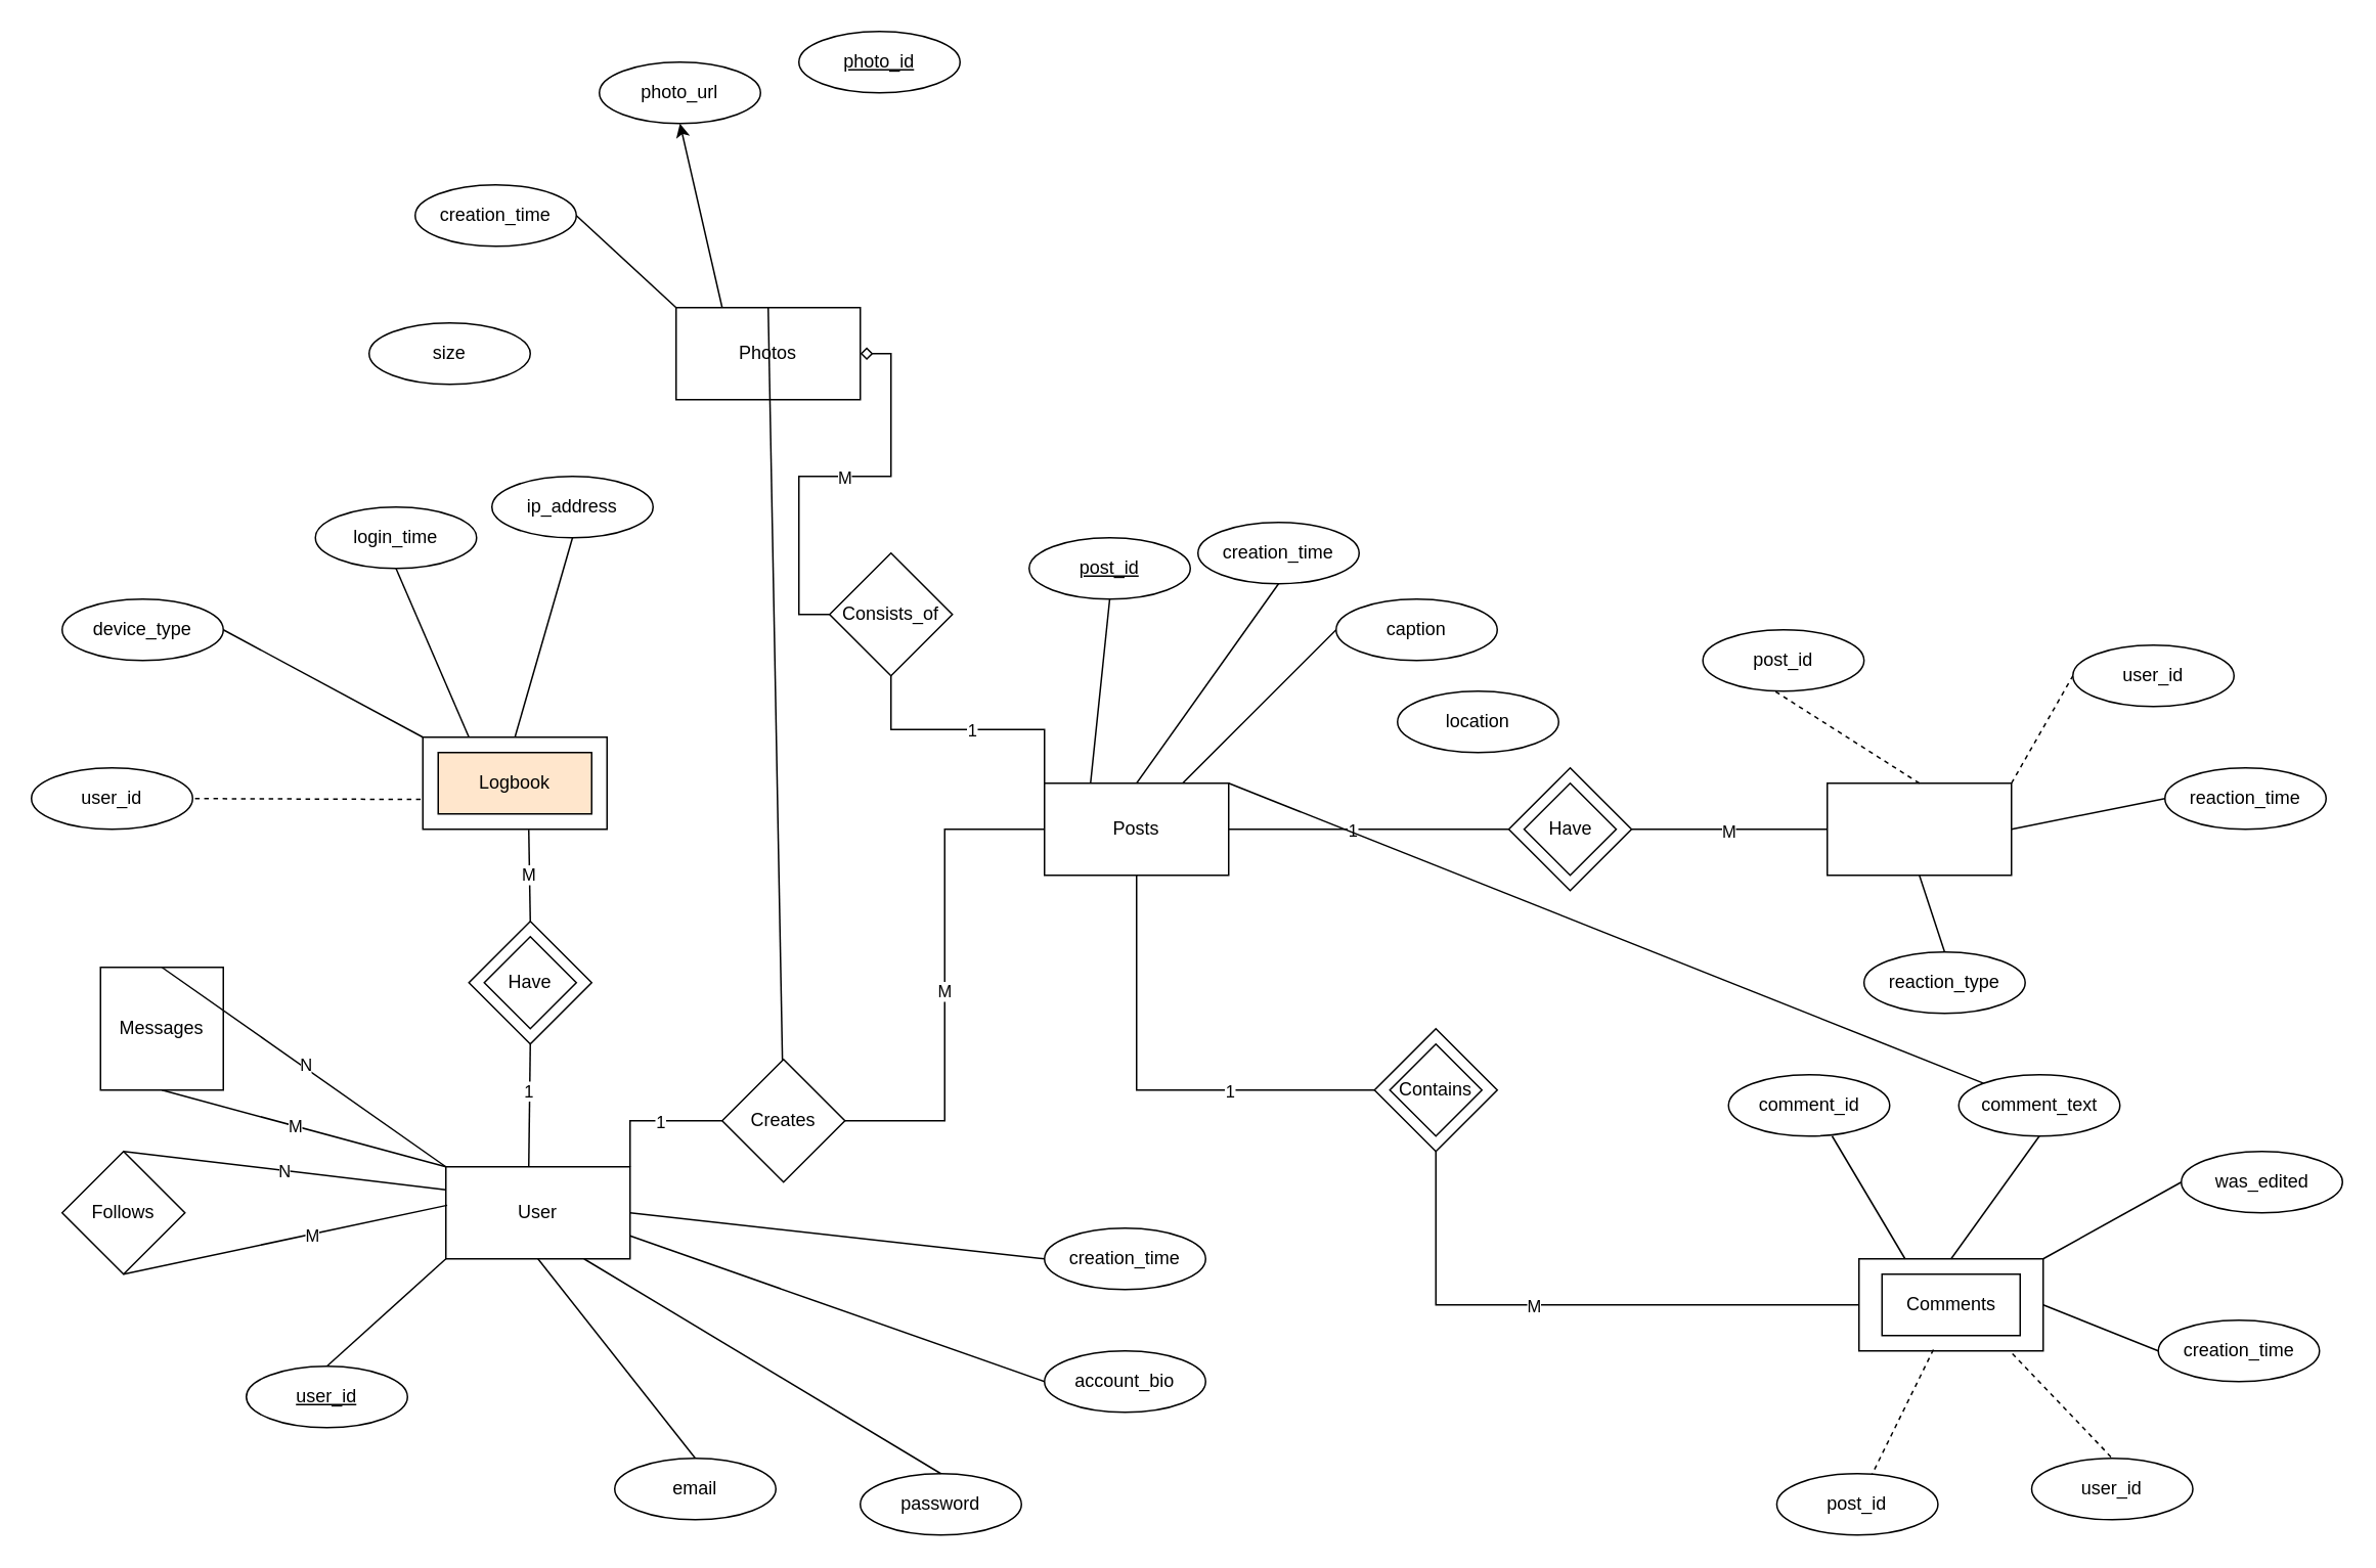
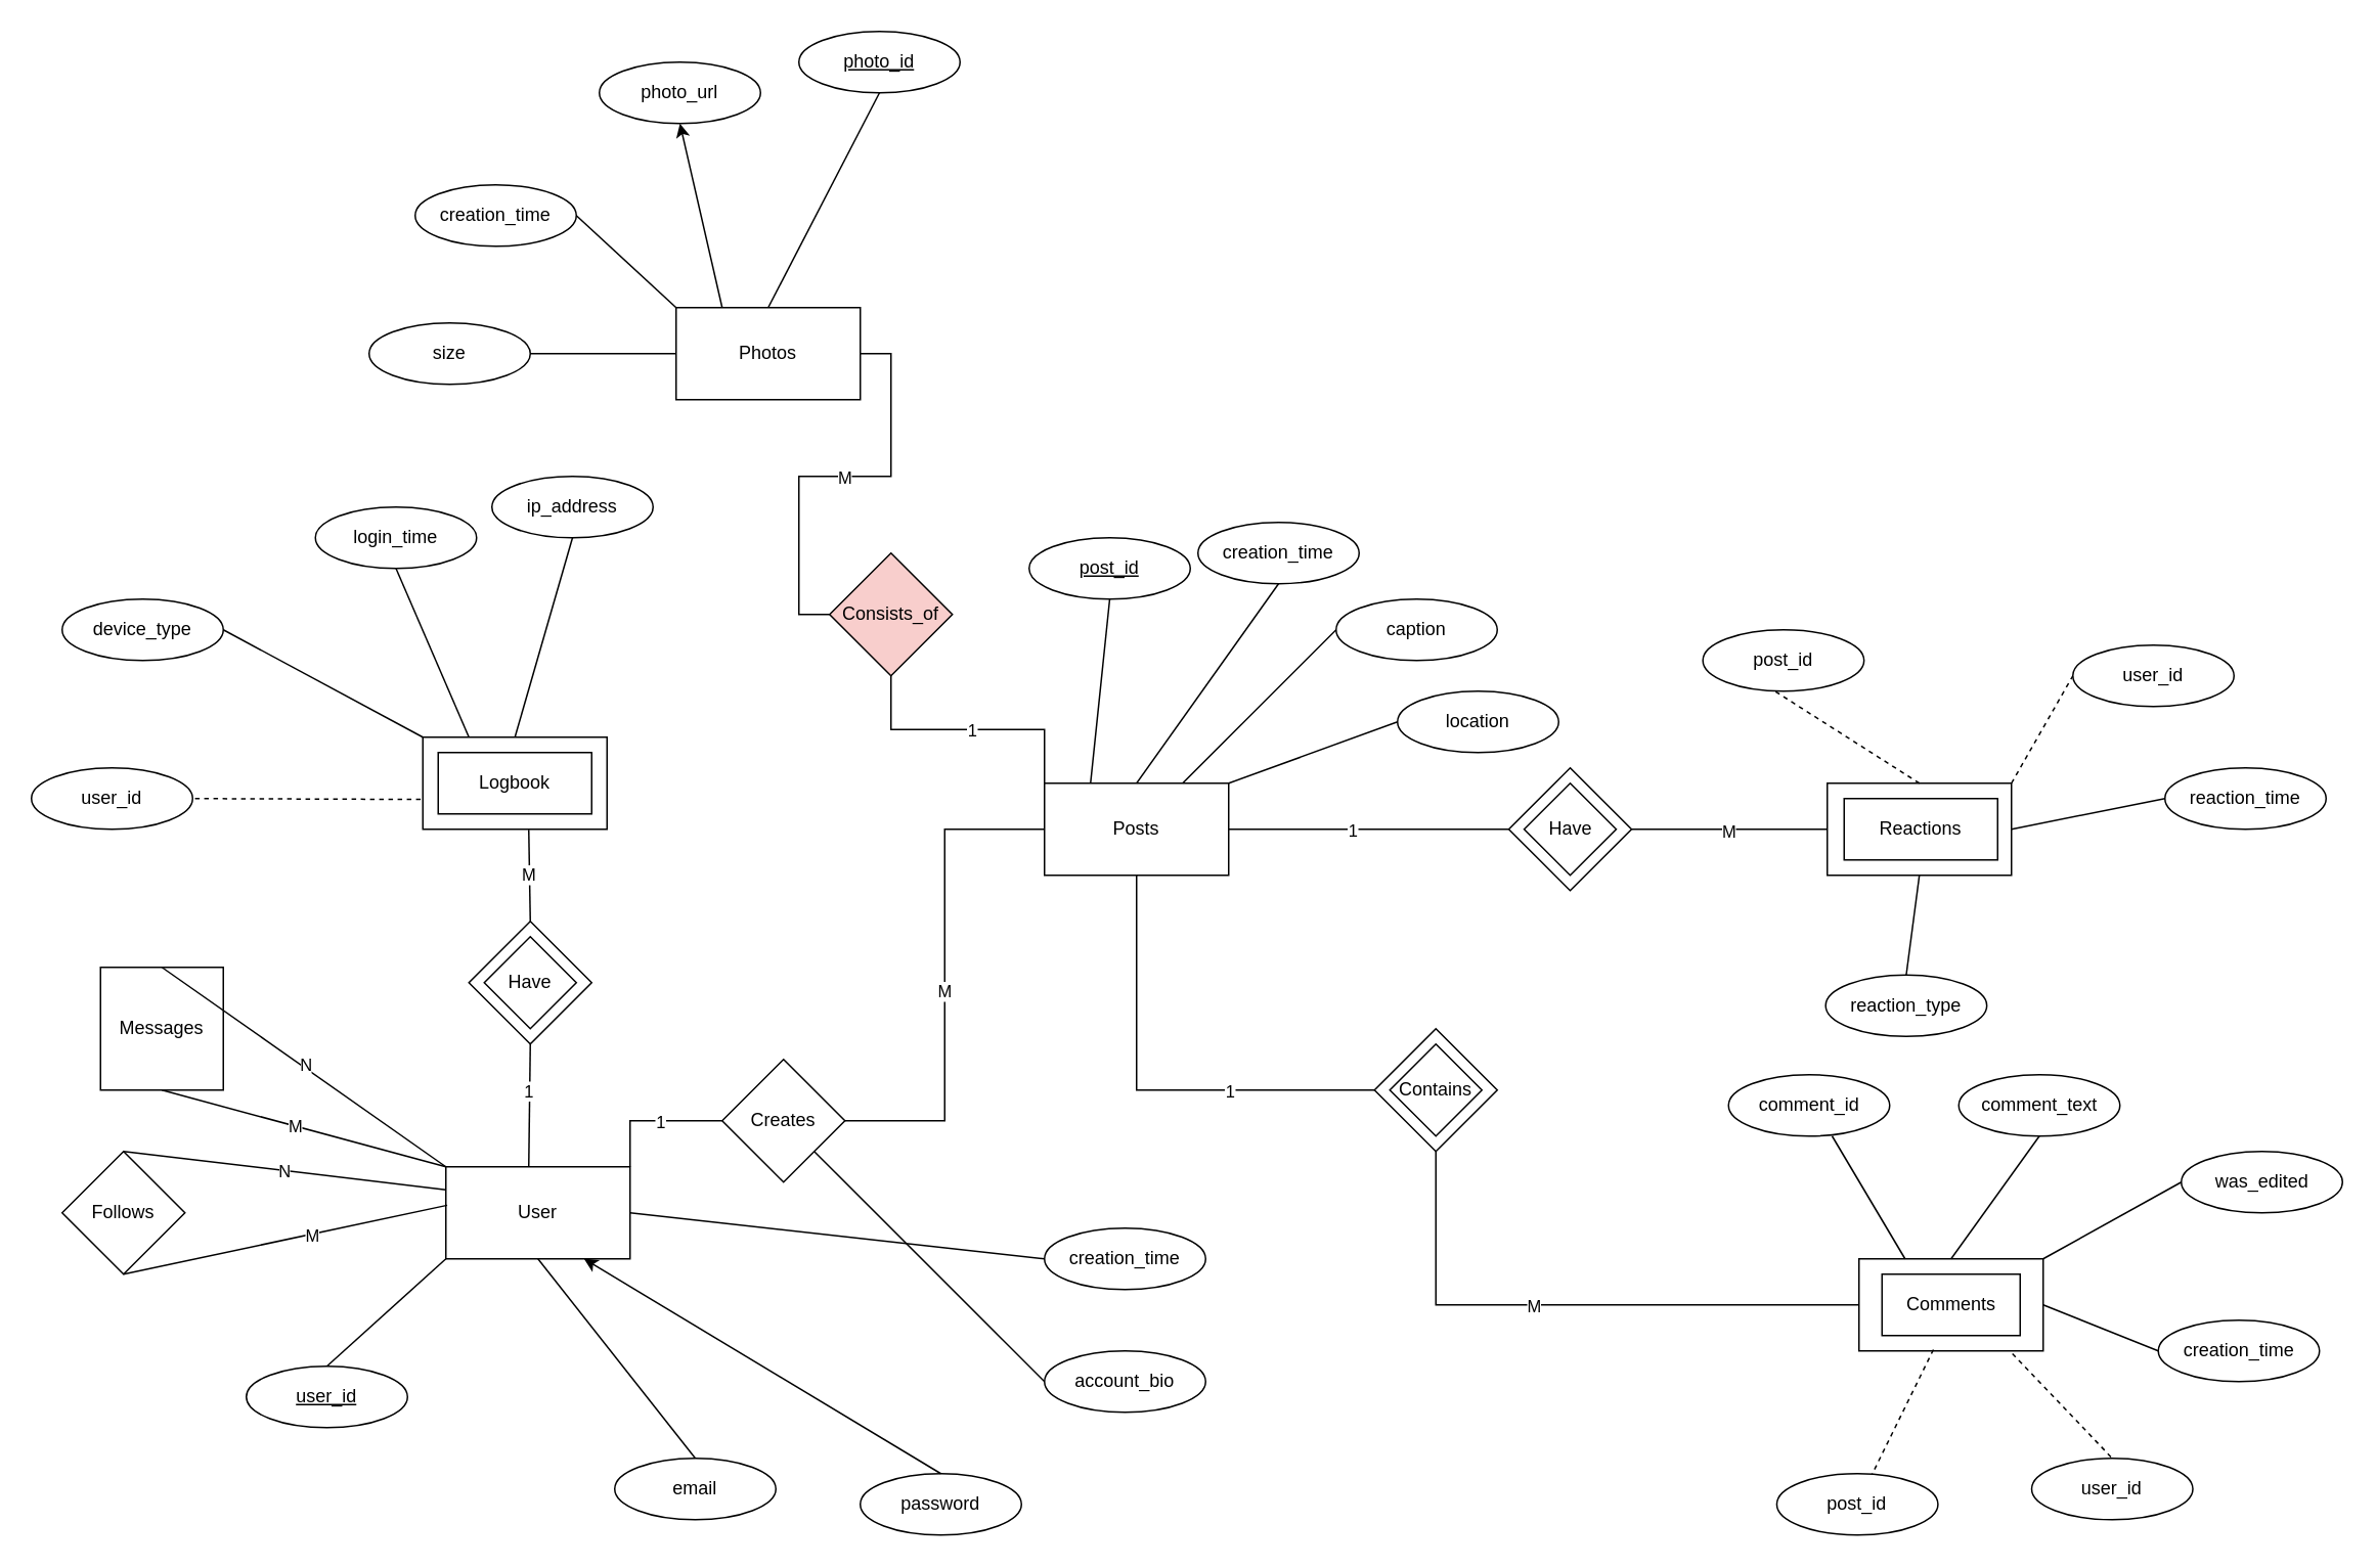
+ <mxCell id="47" value="" style="endArrow=none;html=1;rounded=0;entryX=1;entryY=0.5;entryDx=0;entryDy=0;exitX=0;exitY=0.5;exitDx=0;exitDy=0;shadow=0;" parent="1" source="14" target="46" edge="1"><mxGeometry width="50" height="50" relative="1" as="geometry"><mxPoint x="390" y="260" as="sourcePoint" /><mxPoint x="440" y="210" as="targetPoint" /></mxGeometry></mxCell>
- <mxCell id="27" style="edgeStyle=orthogonalEdgeStyle;rounded=0;orthogonalLoop=1;jettySize=auto;html=1;exitX=0;exitY=0.5;exitDx=0;exitDy=0;entryX=1;entryY=0.5;entryDx=0;entryDy=0;shadow=0;endArrow=diamond;endFill=0;" parent="1" source="29" target="14" edge="1"><mxGeometry relative="1" as="geometry" /></mxCell>
+ <mxCell id="27" style="edgeStyle=orthogonalEdgeStyle;rounded=0;orthogonalLoop=1;jettySize=auto;html=1;exitX=0;exitY=0.5;exitDx=0;exitDy=0;entryX=1;entryY=0.5;entryDx=0;entryDy=0;shadow=0;endArrow=none;endFill=0;" parent="1" source="29" target="14" edge="1"><mxGeometry relative="1" as="geometry" /></mxCell>
- <mxCell id="29" value="Consists_of" style="rhombus;whiteSpace=wrap;html=1;shadow=0;" parent="1" vertex="1"><mxGeometry x="540" y="360" width="80" height="80" as="geometry" /></mxCell>
+ <mxCell id="29" value="Consists_of" style="rhombus;whiteSpace=wrap;html=1;shadow=0;fillColor=#f8cecc;" parent="1" vertex="1"><mxGeometry x="540" y="360" width="80" height="80" as="geometry" /></mxCell>
- <mxCell id="50" value="" style="endArrow=none;html=1;rounded=0;exitX=0.5;exitY=0;exitDx=0;exitDy=0;shadow=0;" parent="1" source="14" target="17" edge="1"><mxGeometry width="50" height="50" relative="1" as="geometry"><mxPoint x="530" y="160" as="sourcePoint" /><mxPoint x="580" y="110" as="targetPoint" /></mxGeometry></mxCell>
+ <mxCell id="50" value="" style="endArrow=none;html=1;rounded=0;entryX=0.5;entryY=1;entryDx=0;entryDy=0;exitX=0.5;exitY=0;exitDx=0;exitDy=0;shadow=0;" parent="1" source="14" target="45" edge="1"><mxGeometry width="50" height="50" relative="1" as="geometry"><mxPoint x="530" y="160" as="sourcePoint" /><mxPoint x="580" y="110" as="targetPoint" /></mxGeometry></mxCell>
- <mxCell id="78" value="Logbook" style="rounded=0;whiteSpace=wrap;html=1;shadow=0;fillColor=#ffe6cc;" parent="1" vertex="1"><mxGeometry x="285" y="490" width="100" height="40" as="geometry" /></mxCell>
+ <mxCell id="78" value="Logbook" style="rounded=0;whiteSpace=wrap;html=1;shadow=0;" parent="1" vertex="1"><mxGeometry x="285" y="490" width="100" height="40" as="geometry" /></mxCell>
+ <mxCell id="75" value="&lt;span style=&quot;font-family: Helvetica; font-size: 12px; font-style: normal; font-variant-ligatures: normal; font-variant-caps: normal; font-weight: 400; letter-spacing: normal; orphans: 2; text-align: center; text-indent: 0px; text-transform: none; widows: 2; word-spacing: 0px; -webkit-text-stroke-width: 0px; text-decoration-thickness: initial; text-decoration-style: initial; text-decoration-color: initial; float: none; display: inline !important; background-color: rgb(255, 255, 255);&quot;&gt;Reactions&lt;/span&gt;" style="rounded=0;whiteSpace=wrap;html=1;shadow=0;" parent="1" vertex="1"><mxGeometry x="1201" y="520" width="100" height="40" as="geometry" /></mxCell>
- <mxCell id="68" value="" style="endArrow=none;html=1;rounded=0;exitX=1;exitY=0;exitDx=0;exitDy=0;shadow=0;" parent="1" source="11" target="82" edge="1"><mxGeometry width="50" height="50" relative="1" as="geometry"><mxPoint x="830" y="540" as="sourcePoint" /><mxPoint x="880" y="490" as="targetPoint" /></mxGeometry></mxCell>
+ <mxCell id="68" value="" style="endArrow=none;html=1;rounded=0;entryX=0;entryY=0.5;entryDx=0;entryDy=0;exitX=1;exitY=0;exitDx=0;exitDy=0;shadow=0;" parent="1" source="11" target="64" edge="1"><mxGeometry width="50" height="50" relative="1" as="geometry"><mxPoint x="830" y="540" as="sourcePoint" /><mxPoint x="880" y="490" as="targetPoint" /></mxGeometry></mxCell>
- <mxCell id="69" value="reaction_type" style="ellipse;whiteSpace=wrap;html=1;shadow=0;" parent="1" vertex="1"><mxGeometry x="1213.95" y="620" width="105" height="40" as="geometry" /></mxCell>
+ <mxCell id="69" value="reaction_type" style="ellipse;whiteSpace=wrap;html=1;shadow=0;" parent="1" vertex="1"><mxGeometry x="1188.95" y="635" width="105" height="40" as="geometry" /></mxCell>
- <mxCell id="60" value="" style="endArrow=none;html=1;rounded=0;entryX=0.75;entryY=1;entryDx=0;entryDy=0;exitX=0.5;exitY=0;exitDx=0;exitDy=0;shadow=0;" parent="1" source="59" target="4" edge="1"><mxGeometry width="50" height="50" relative="1" as="geometry"><mxPoint x="440" y="920" as="sourcePoint" /><mxPoint x="490" y="870" as="targetPoint" /></mxGeometry></mxCell>
+ <mxCell id="60" value="" style="endArrow=classic;html=1;rounded=0;entryX=0.75;entryY=1;entryDx=0;entryDy=0;exitX=0.5;exitY=0;exitDx=0;exitDy=0;shadow=0;" parent="1" source="59" target="4" edge="1"><mxGeometry width="50" height="50" relative="1" as="geometry"><mxPoint x="440" y="920" as="sourcePoint" /><mxPoint x="490" y="870" as="targetPoint" /></mxGeometry></mxCell>
- <mxCell id="58" value="" style="endArrow=none;html=1;rounded=0;entryX=1;entryY=0.75;entryDx=0;entryDy=0;exitX=0;exitY=0.5;exitDx=0;exitDy=0;shadow=0;" parent="1" source="57" target="4" edge="1"><mxGeometry width="50" height="50" relative="1" as="geometry"><mxPoint x="450" y="920" as="sourcePoint" /><mxPoint x="500" y="870" as="targetPoint" /></mxGeometry></mxCell>
+ <mxCell id="58" value="" style="endArrow=none;html=1;rounded=0;exitX=0;exitY=0.5;exitDx=0;exitDy=0;shadow=0;" parent="1" source="57" target="17" edge="1"><mxGeometry width="50" height="50" relative="1" as="geometry"><mxPoint x="450" y="920" as="sourcePoint" /><mxPoint x="500" y="870" as="targetPoint" /></mxGeometry></mxCell>
